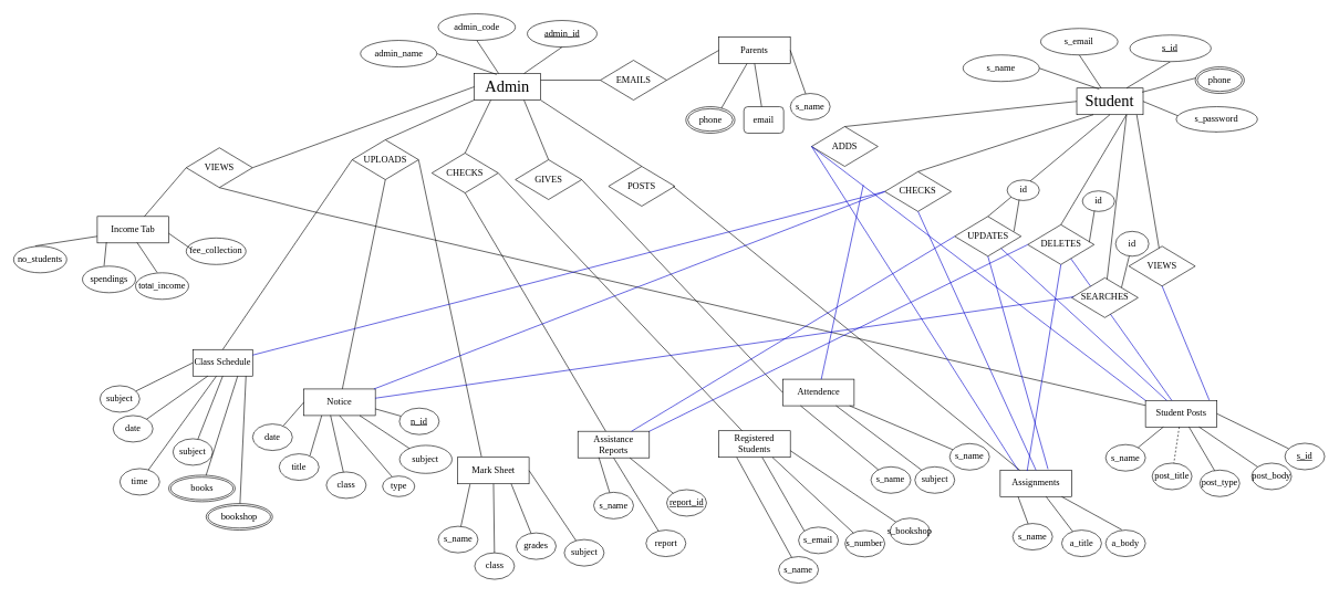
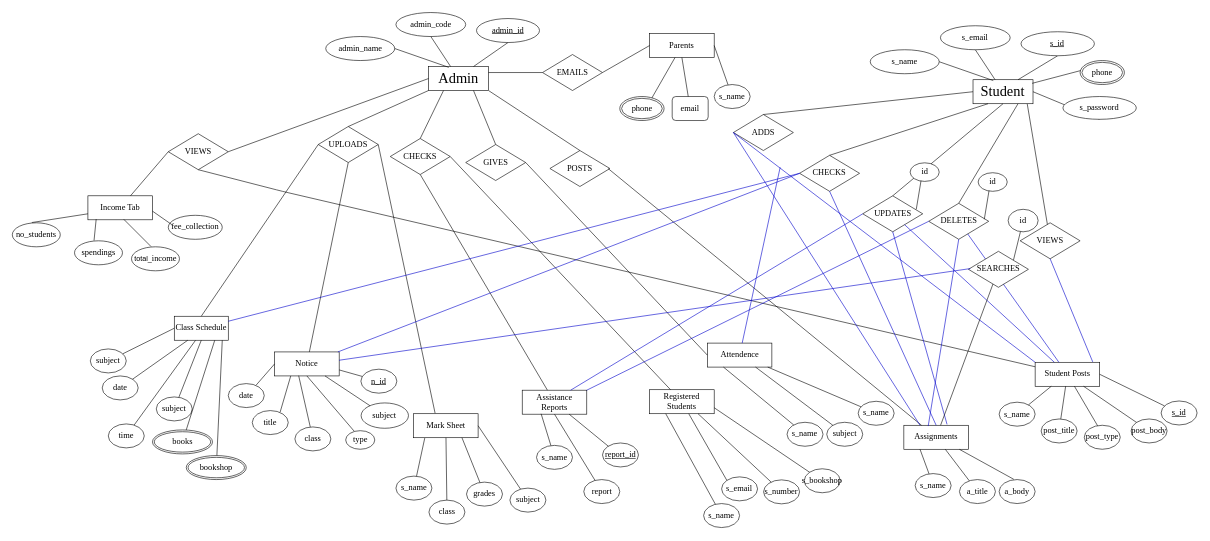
- <mxCell id="156" value="" style="endArrow=none;html=1;entryX=0.75;entryY=1;entryDx=0;entryDy=0;" parent="1" source="155" target="115" edge="1"><mxGeometry width="50" height="50" relative="1" as="geometry"><mxPoint x="2350.74" y="524.11" as="sourcePoint" /><mxPoint x="1647.92" y="190" as="targetPoint" /></mxGeometry></mxCell>
+ <mxCell id="156" value="" style="endArrow=none;html=1;" parent="1" source="155" target="11" edge="1"><mxGeometry width="50" height="50" relative="1" as="geometry"><mxPoint x="2350.74" y="524.11" as="sourcePoint" /><mxPoint x="1647.92" y="190" as="targetPoint" /></mxGeometry></mxCell>
- <mxCell id="96" value="total_&lt;font style=&quot;font-size: 12px&quot; face=&quot;Times New Roman&quot;&gt;&lt;font style=&quot;font-size: 14px&quot;&gt;income&lt;/font&gt;&lt;/font&gt;" style="ellipse;whiteSpace=wrap;html=1;align=center;" parent="1" vertex="1"><mxGeometry x="203.69" y="410.5" width="80" height="40" as="geometry" /></mxCell>
+ <mxCell id="96" value="total_&lt;font style=&quot;font-size: 12px&quot; face=&quot;Times New Roman&quot;&gt;&lt;font style=&quot;font-size: 14px&quot;&gt;income&lt;/font&gt;&lt;/font&gt;" style="ellipse;whiteSpace=wrap;html=1;align=center;" parent="1" vertex="1"><mxGeometry x="218.69" y="410.5" width="80" height="40" as="geometry" /></mxCell>
- <mxCell id="105" value="" style="endArrow=none;html=1;dashed=1;" parent="1" source="39" target="104" edge="1"><mxGeometry width="50" height="50" relative="1" as="geometry"><mxPoint x="1804.807" y="707.5" as="sourcePoint" /><mxPoint x="1976" y="1171.86" as="targetPoint" /></mxGeometry></mxCell>
+ <mxCell id="105" value="" style="endArrow=none;html=1;" parent="1" source="39" target="104" edge="1"><mxGeometry width="50" height="50" relative="1" as="geometry"><mxPoint x="1804.807" y="707.5" as="sourcePoint" /><mxPoint x="1976" y="1171.86" as="targetPoint" /></mxGeometry></mxCell>
